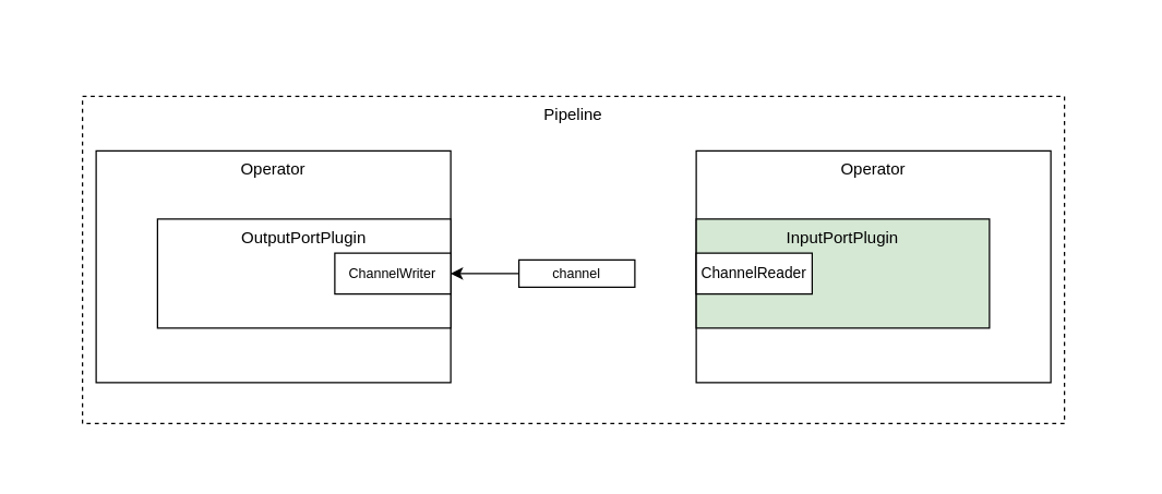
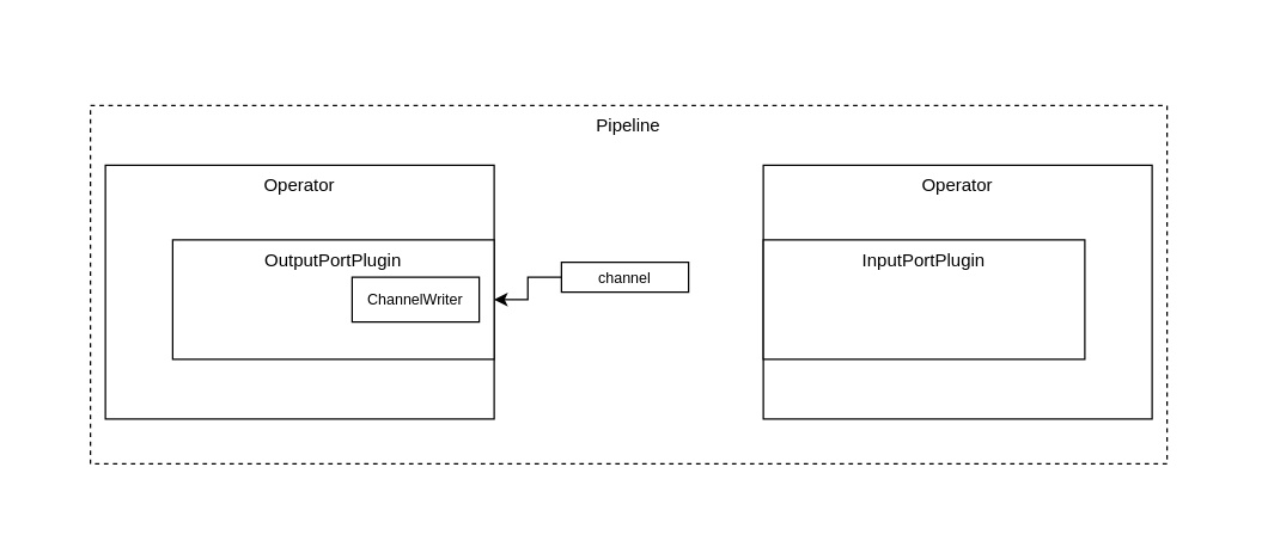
- <mxCell id="8" value="&lt;font style=&quot;font-size: 10px;&quot;&gt;ChannelWriter&lt;/font&gt;" style="rounded=0;whiteSpace=wrap;html=1;labelPosition=center;verticalLabelPosition=middle;align=center;verticalAlign=middle;" parent="1" vertex="1"><mxGeometry x="245" y="185" width="85" height="30" as="geometry" /></mxCell>
+ <mxCell id="8" value="&lt;font style=&quot;font-size: 10px;&quot;&gt;ChannelWriter&lt;/font&gt;" style="rounded=0;whiteSpace=wrap;html=1;labelPosition=center;verticalLabelPosition=middle;align=center;verticalAlign=middle;" parent="1" vertex="1"><mxGeometry x="235" y="185" width="85" height="30" as="geometry" /></mxCell>
- <mxCell id="11" value="&lt;font style=&quot;font-size: 10px;&quot;&gt;channel&lt;/font&gt;" style="rounded=0;whiteSpace=wrap;html=1;labelPosition=center;verticalLabelPosition=middle;align=center;verticalAlign=middle;" vertex="1" parent="1"><mxGeometry x="380" y="190" width="85" height="20" as="geometry" /></mxCell>
+ <mxCell id="11" value="&lt;font style=&quot;font-size: 10px;&quot;&gt;channel&lt;/font&gt;" style="rounded=0;whiteSpace=wrap;html=1;labelPosition=center;verticalLabelPosition=middle;align=center;verticalAlign=middle;" vertex="1" parent="1"><mxGeometry x="375" y="175" width="85" height="20" as="geometry" /></mxCell>
- <mxCell id="9" value="&lt;font style=&quot;font-size: 11px;&quot;&gt;ChannelReader&lt;/font&gt;" style="rounded=0;whiteSpace=wrap;html=1;labelPosition=center;verticalLabelPosition=middle;align=center;verticalAlign=middle;" parent="1" vertex="1"><mxGeometry x="510" y="185" width="85" height="30" as="geometry" /></mxCell>
- <mxCell id="7" value="InputPortPlugin" style="rounded=0;whiteSpace=wrap;html=1;labelPosition=center;verticalLabelPosition=middle;align=center;verticalAlign=top;fillColor=#d5e8d4;" parent="1" vertex="1"><mxGeometry x="510" y="160" width="215" height="80" as="geometry" /></mxCell>
+ <mxCell id="7" value="InputPortPlugin" style="rounded=0;whiteSpace=wrap;html=1;labelPosition=center;verticalLabelPosition=middle;align=center;verticalAlign=top;" parent="1" vertex="1"><mxGeometry x="510" y="160" width="215" height="80" as="geometry" /></mxCell>
